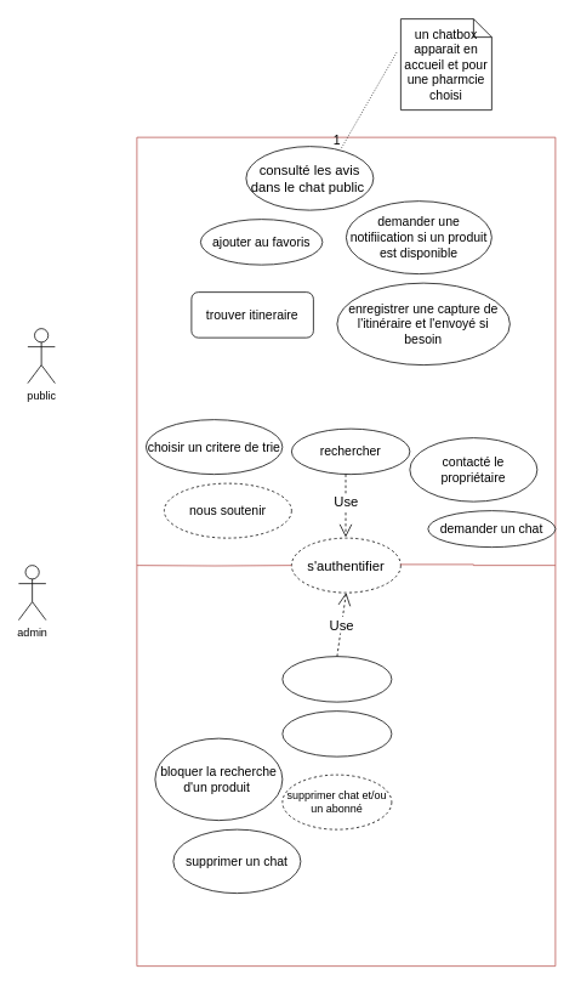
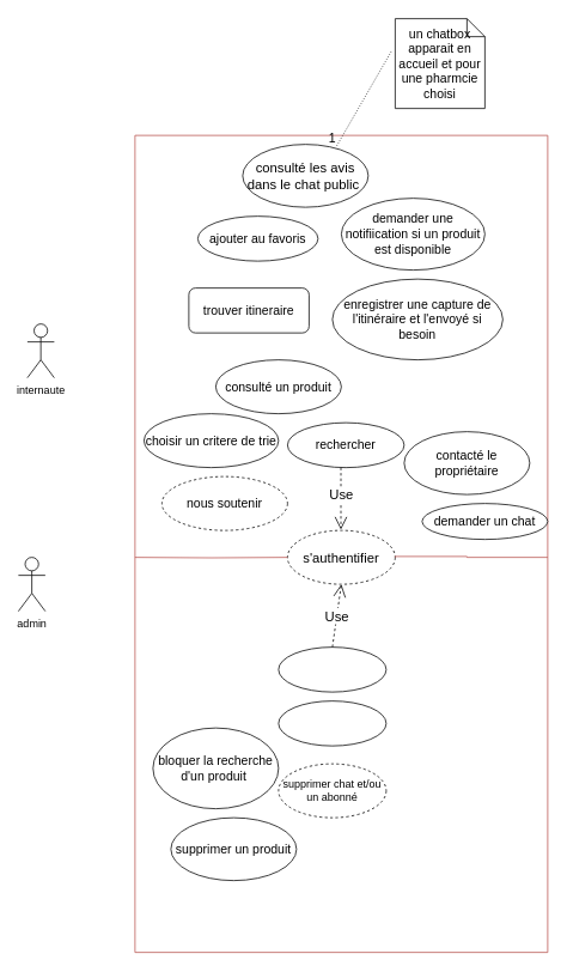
+ <mxCell id="8" value="&lt;font style=&quot;font-size: 14px;&quot;&gt;consulté un&amp;nbsp;produit&lt;/font&gt;" style="ellipse;whiteSpace=wrap;html=1;" vertex="1" parent="2"><mxGeometry x="90" y="250" width="140" height="60" as="geometry" /></mxCell>
- <mxCell id="24" value="public" style="shape=umlActor;verticalLabelPosition=bottom;verticalAlign=top;html=1;outlineConnect=0;" vertex="1" parent="1"><mxGeometry x="30" y="360" width="30" height="60" as="geometry" /></mxCell>
+ <mxCell id="24" value="internaute" style="shape=umlActor;verticalLabelPosition=bottom;verticalAlign=top;html=1;outlineConnect=0;" vertex="1" parent="1"><mxGeometry x="30" y="360" width="30" height="60" as="geometry" /></mxCell>
- <mxCell id="22" value="supprimer un chat" style="ellipse;whiteSpace=wrap;html=1;fontSize=14;" vertex="1" parent="2"><mxGeometry x="40" y="760" width="140" height="70" as="geometry" /></mxCell>
+ <mxCell id="22" value="supprimer un produit" style="ellipse;whiteSpace=wrap;html=1;fontSize=14;" vertex="1" parent="2"><mxGeometry x="40" y="760" width="140" height="70" as="geometry" /></mxCell>
